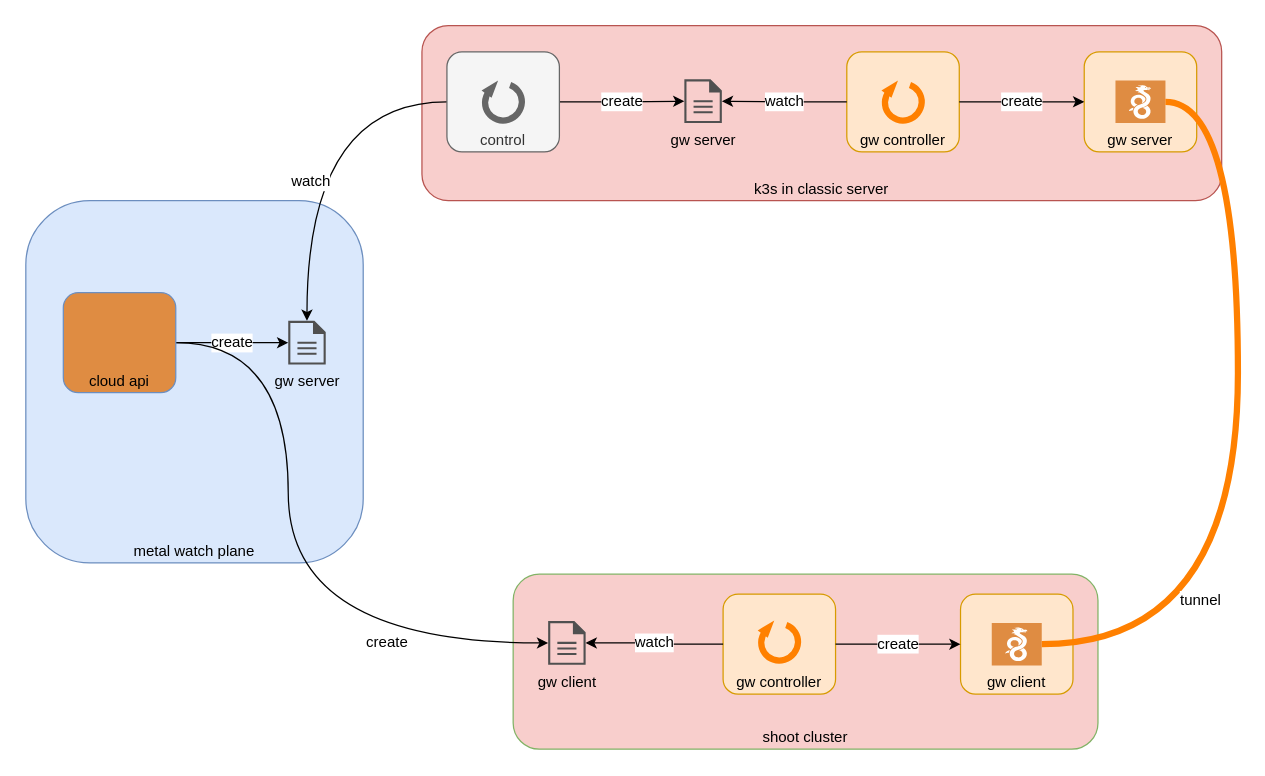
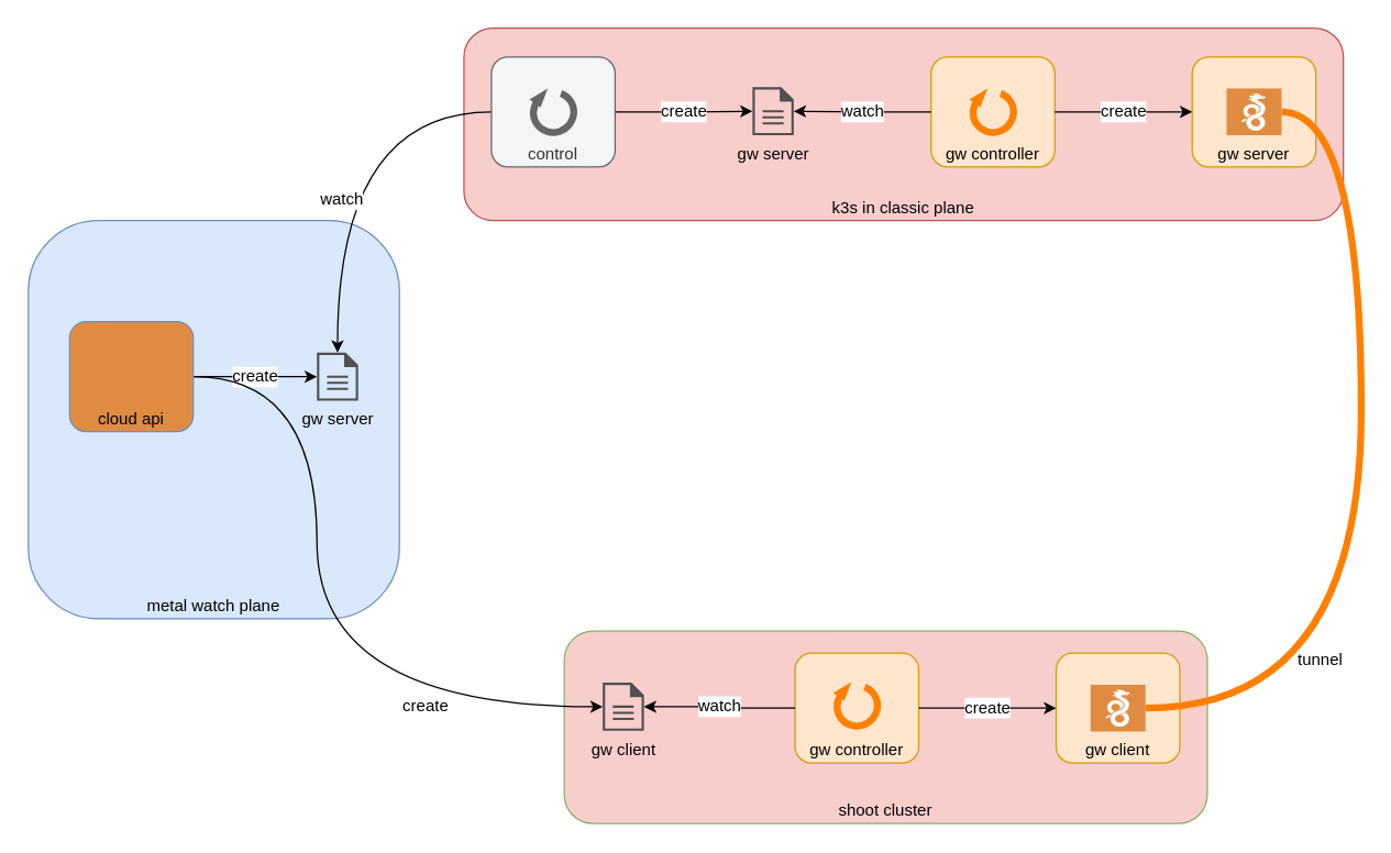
- <mxCell id="3" value="k3s in classic server" style="rounded=1;whiteSpace=wrap;html=1;fillColor=#f8cecc;strokeColor=#b85450;verticalAlign=bottom;" vertex="1" parent="1"><mxGeometry x="337" y="20" width="640" height="140" as="geometry" /></mxCell>
+ <mxCell id="3" value="k3s in classic plane" style="rounded=1;whiteSpace=wrap;html=1;fillColor=#f8cecc;strokeColor=#b85450;verticalAlign=bottom;" vertex="1" parent="1"><mxGeometry x="337" y="20" width="640" height="140" as="geometry" /></mxCell>
